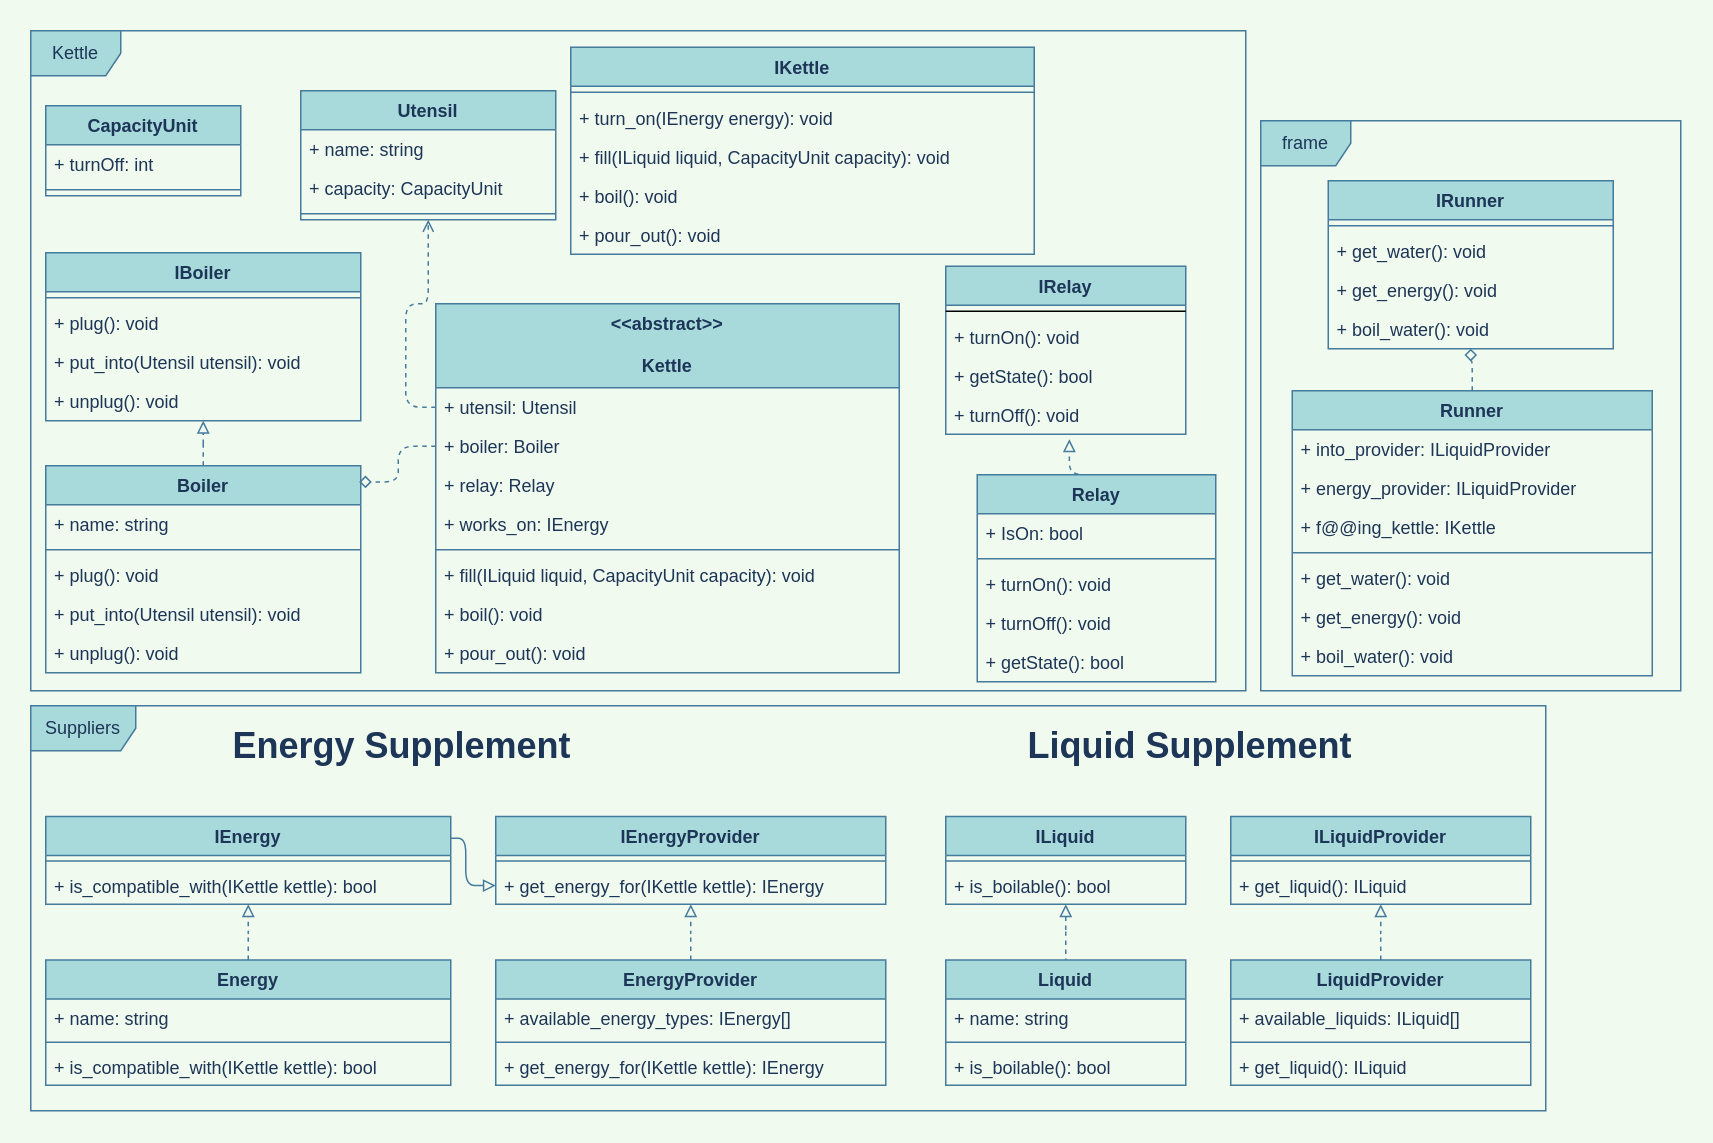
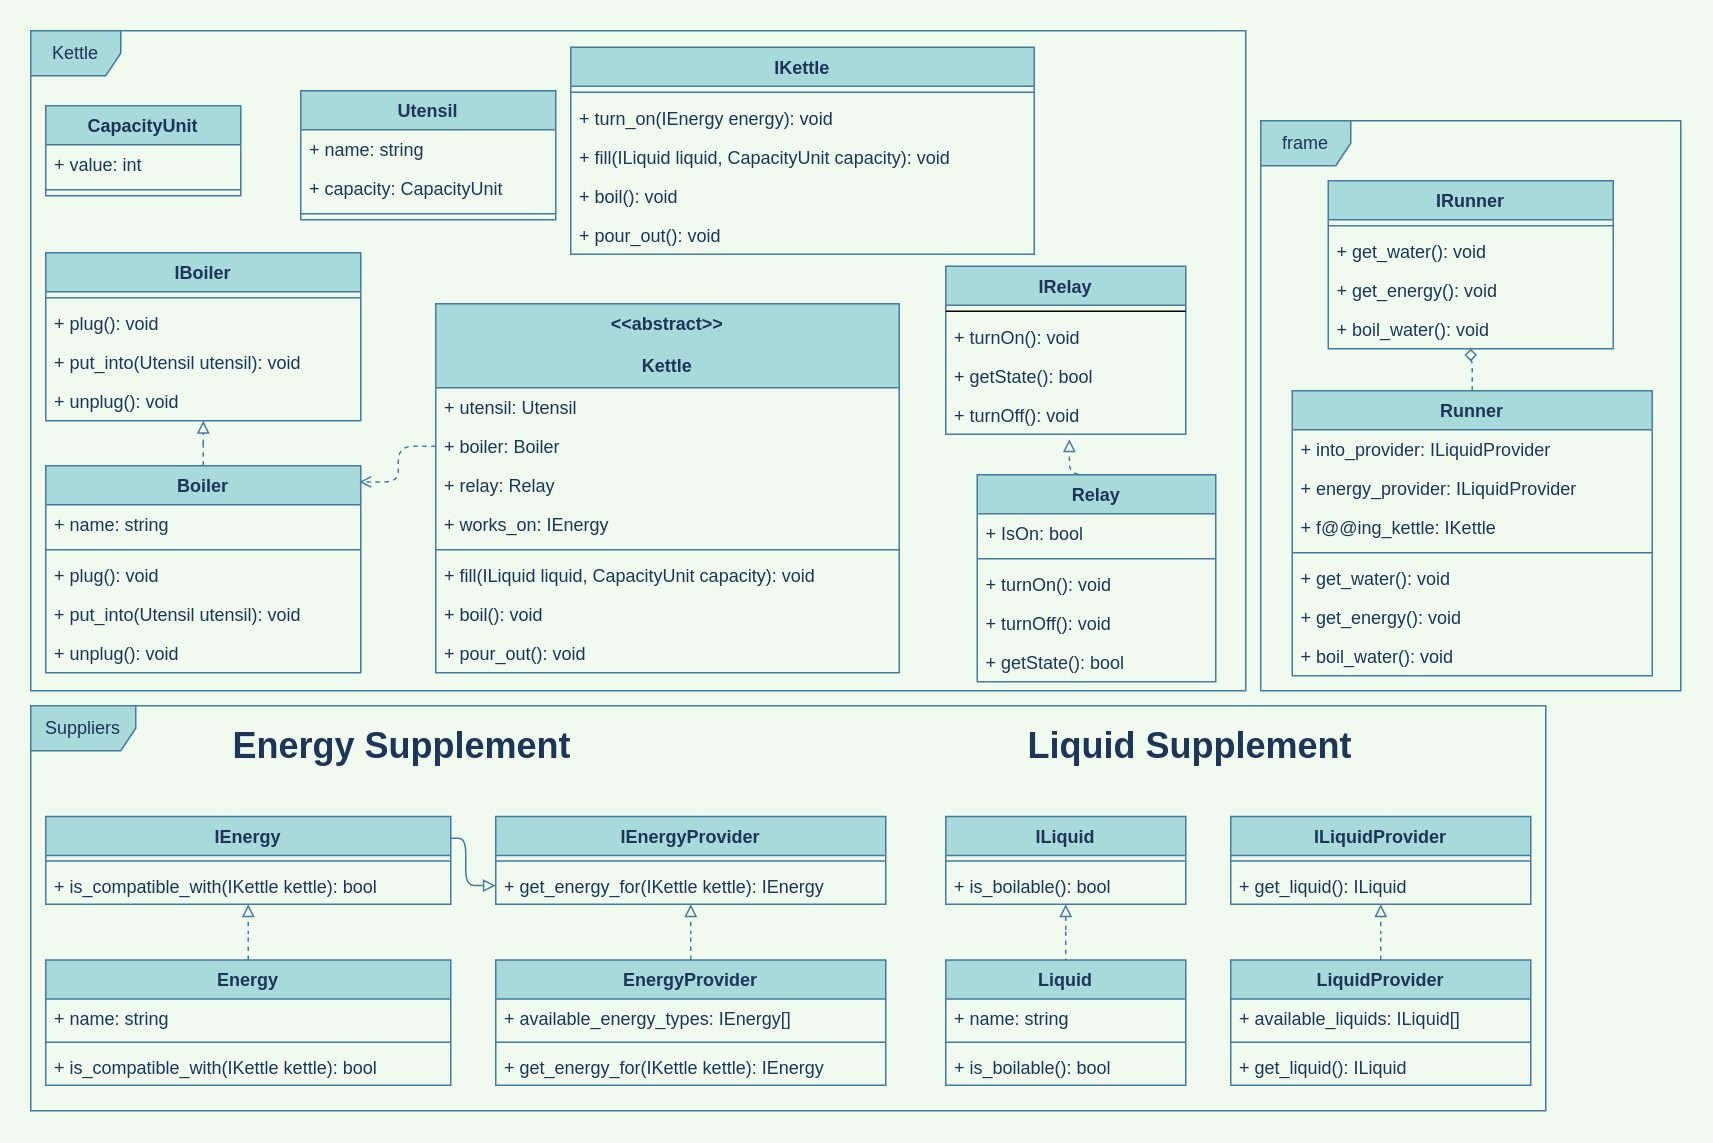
- <mxCell id="63" value="+ turnOff: int" style="text;strokeColor=none;fillColor=none;align=left;verticalAlign=top;spacingLeft=4;spacingRight=4;overflow=hidden;rotatable=0;points=[[0,0.5],[1,0.5]];portConstraint=eastwest;fontColor=#1D3557;" parent="62" vertex="1"><mxGeometry y="26" width="130" height="26" as="geometry" /></mxCell>
+ <mxCell id="63" value="+ value: int" style="text;strokeColor=none;fillColor=none;align=left;verticalAlign=top;spacingLeft=4;spacingRight=4;overflow=hidden;rotatable=0;points=[[0,0.5],[1,0.5]];portConstraint=eastwest;fontColor=#1D3557;" parent="62" vertex="1"><mxGeometry y="26" width="130" height="26" as="geometry" /></mxCell>
- <mxCell id="90" style="edgeStyle=orthogonalEdgeStyle;curved=0;rounded=1;sketch=0;orthogonalLoop=1;jettySize=auto;html=1;exitX=0;exitY=0.5;exitDx=0;exitDy=0;entryX=0.5;entryY=1;entryDx=0;entryDy=0;dashed=1;endArrow=open;endFill=0;strokeColor=#457B9D;fillColor=#A8DADC;fontColor=#1D3557;" edge="1" parent="1" source="78" target="86"><mxGeometry relative="1" as="geometry" /></mxCell>
- <mxCell id="71" style="edgeStyle=orthogonalEdgeStyle;curved=0;rounded=1;sketch=0;orthogonalLoop=1;jettySize=auto;html=1;entryX=0.995;entryY=0.078;entryDx=0;entryDy=0;entryPerimeter=0;dashed=1;endArrow=diamond;endFill=0;strokeColor=#457B9D;fillColor=#A8DADC;fontColor=#1D3557;" edge="1" parent="1" source="79" target="51"><mxGeometry relative="1" as="geometry" /></mxCell>
+ <mxCell id="71" style="edgeStyle=orthogonalEdgeStyle;curved=0;rounded=1;sketch=0;orthogonalLoop=1;jettySize=auto;html=1;entryX=0.995;entryY=0.078;entryDx=0;entryDy=0;entryPerimeter=0;dashed=1;endArrow=open;endFill=0;strokeColor=#457B9D;fillColor=#A8DADC;fontColor=#1D3557;" edge="1" parent="1" source="79" target="51"><mxGeometry relative="1" as="geometry" /></mxCell>
